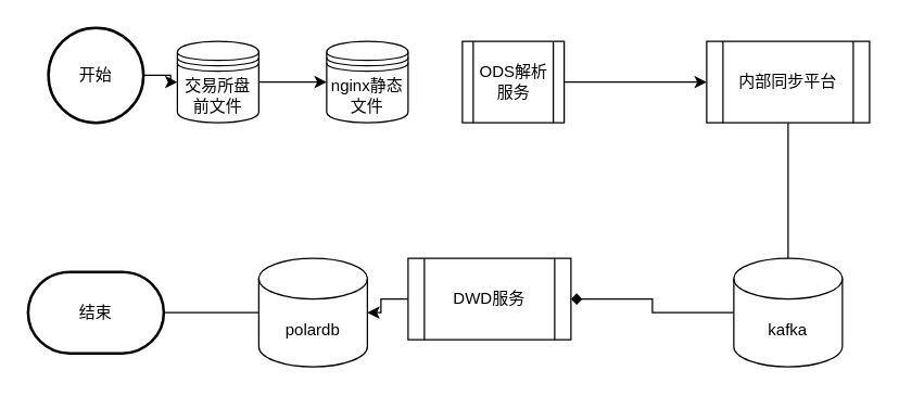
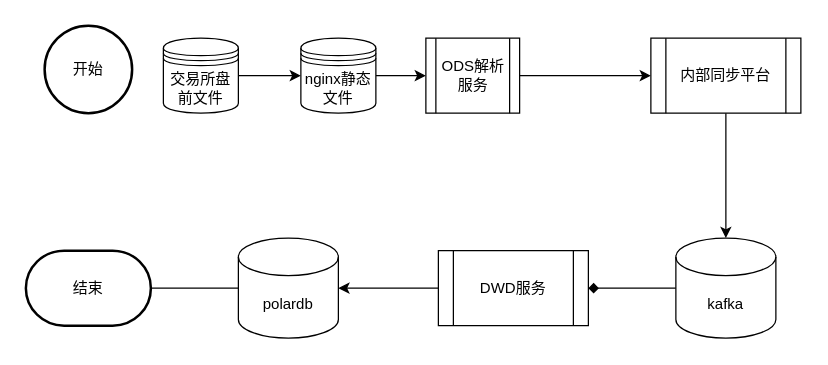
- <mxCell id="17" value="" style="edgeStyle=orthogonalEdgeStyle;rounded=0;orthogonalLoop=1;jettySize=auto;html=1;" edge="1" parent="1" source="18" target="3"><mxGeometry relative="1" as="geometry" /></mxCell>
+ <mxCell id="4" value="" style="edgeStyle=orthogonalEdgeStyle;rounded=0;orthogonalLoop=1;jettySize=auto;html=1;" edge="1" parent="1" source="5" target="7"><mxGeometry relative="1" as="geometry" /></mxCell>
- <mxCell id="8" value="" style="edgeStyle=orthogonalEdgeStyle;rounded=0;orthogonalLoop=1;jettySize=auto;html=1;endArrow=none;" edge="1" parent="1" source="9" target="11"><mxGeometry relative="1" as="geometry" /></mxCell>
+ <mxCell id="8" value="" style="edgeStyle=orthogonalEdgeStyle;rounded=0;orthogonalLoop=1;jettySize=auto;html=1;" edge="1" parent="1" source="9" target="11"><mxGeometry relative="1" as="geometry" /></mxCell>
- <mxCell id="13" value="DWD服务" style="shape=process;whiteSpace=wrap;html=1;backgroundOutline=1;" vertex="1" parent="1"><mxGeometry x="300" y="190" width="120" height="60" as="geometry" /></mxCell>
+ <mxCell id="13" value="DWD服务" style="shape=process;whiteSpace=wrap;html=1;backgroundOutline=1;" vertex="1" parent="1"><mxGeometry x="350" y="200" width="120" height="60" as="geometry" /></mxCell>
